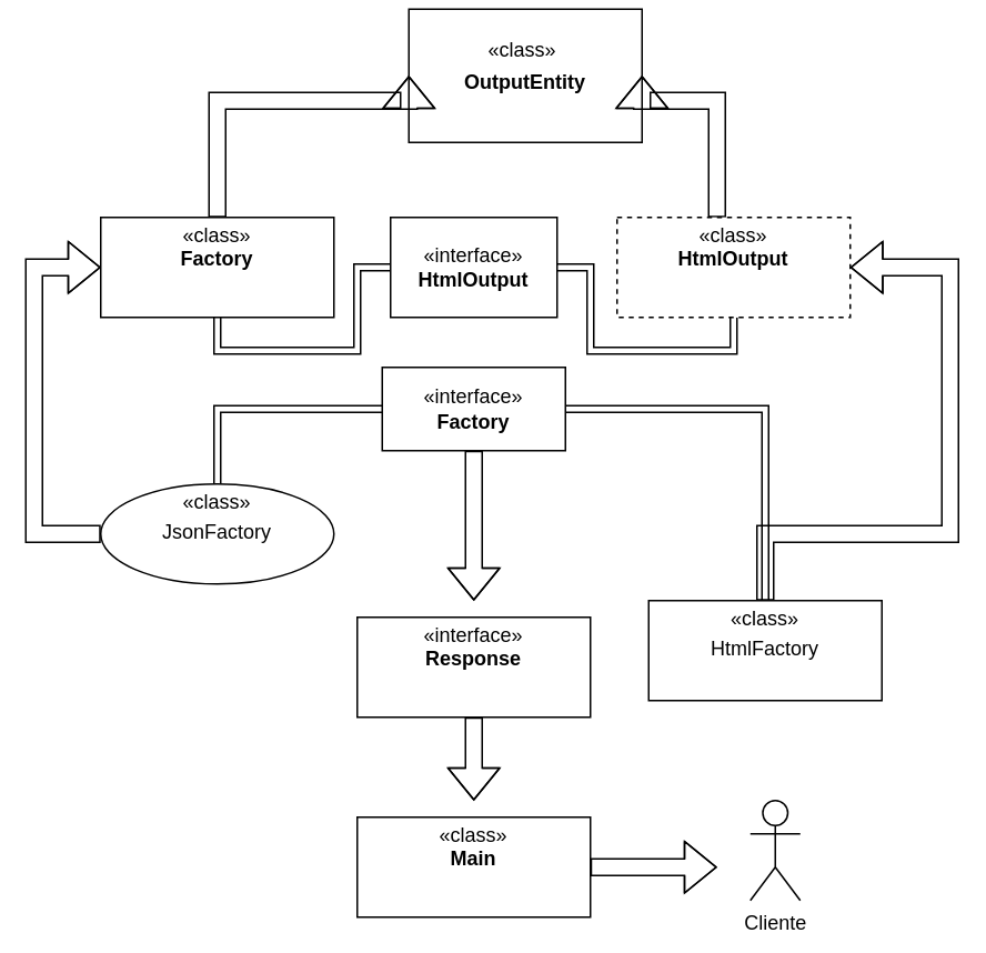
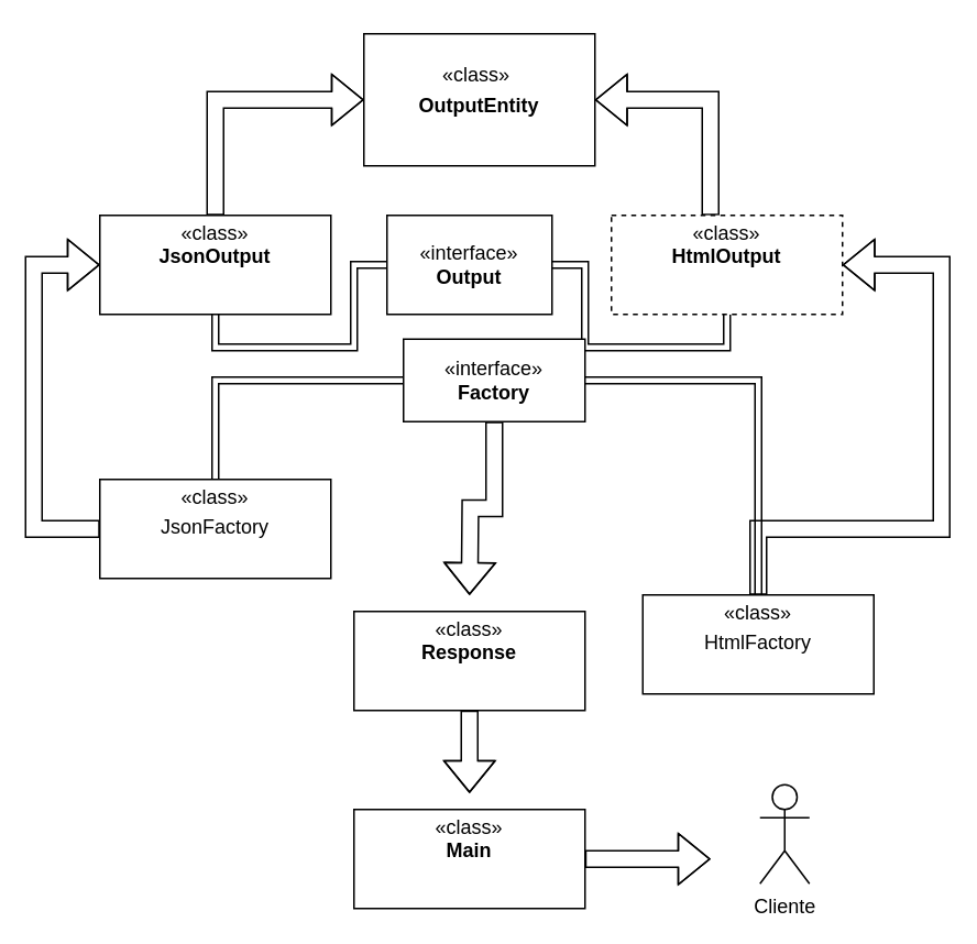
- <mxCell id="5" value="&lt;p style=&quot;margin:0px;margin-top:4px;text-align:center;&quot;&gt;&lt;br&gt;«class»&lt;b&gt;&amp;nbsp;&lt;/b&gt;&lt;/p&gt;&lt;p style=&quot;margin:0px;margin-top:4px;text-align:center;&quot;&gt;&lt;b&gt;OutputEntity&lt;/b&gt;&lt;/p&gt;" style="verticalAlign=top;align=left;overflow=fill;fontSize=12;fontFamily=Helvetica;html=1;whiteSpace=wrap;" vertex="1" parent="1"><mxGeometry x="245" y="5" width="140" height="80" as="geometry" /></mxCell>
+ <mxCell id="5" value="&lt;p style=&quot;margin:0px;margin-top:4px;text-align:center;&quot;&gt;&lt;br&gt;«class»&lt;b&gt;&amp;nbsp;&lt;/b&gt;&lt;/p&gt;&lt;p style=&quot;margin:0px;margin-top:4px;text-align:center;&quot;&gt;&lt;b&gt;OutputEntity&lt;/b&gt;&lt;/p&gt;" style="verticalAlign=top;align=left;overflow=fill;fontSize=12;fontFamily=Helvetica;html=1;whiteSpace=wrap;" vertex="1" parent="1"><mxGeometry x="220" y="20" width="140" height="80" as="geometry" /></mxCell>
- <mxCell id="7" value="&lt;p style=&quot;margin:0px;margin-top:4px;text-align:center;&quot;&gt;«class»&lt;br&gt;&lt;b&gt;Factory&lt;/b&gt;&lt;/p&gt;" style="verticalAlign=top;align=left;overflow=fill;fontSize=12;fontFamily=Helvetica;html=1;whiteSpace=wrap;" vertex="1" parent="1"><mxGeometry x="60" y="130" width="140" height="60" as="geometry" /></mxCell>
+ <mxCell id="7" value="&lt;p style=&quot;margin:0px;margin-top:4px;text-align:center;&quot;&gt;«class»&lt;br&gt;&lt;b&gt;JsonOutput&lt;/b&gt;&lt;/p&gt;" style="verticalAlign=top;align=left;overflow=fill;fontSize=12;fontFamily=Helvetica;html=1;whiteSpace=wrap;" vertex="1" parent="1"><mxGeometry x="60" y="130" width="140" height="60" as="geometry" /></mxCell>
- <mxCell id="4" value="«interface»&lt;br&gt;&lt;b&gt;HtmlOutput&lt;/b&gt;" style="html=1;whiteSpace=wrap;" vertex="1" parent="1"><mxGeometry x="234" y="130" width="100" height="60" as="geometry" /></mxCell>
+ <mxCell id="4" value="«interface»&lt;br&gt;&lt;b&gt;Output&lt;/b&gt;" style="html=1;whiteSpace=wrap;" vertex="1" parent="1"><mxGeometry x="234" y="130" width="100" height="60" as="geometry" /></mxCell>
- <mxCell id="13" value="«interface»&lt;br&gt;&lt;b&gt;Factory&lt;/b&gt;" style="html=1;whiteSpace=wrap;" vertex="1" parent="1"><mxGeometry x="229" y="220" width="110" height="50" as="geometry" /></mxCell>
+ <mxCell id="13" value="«interface»&lt;br&gt;&lt;b&gt;Factory&lt;/b&gt;" style="html=1;whiteSpace=wrap;" vertex="1" parent="1"><mxGeometry x="244" y="205" width="110" height="50" as="geometry" /></mxCell>
- <mxCell id="17" value="&lt;p style=&quot;margin:0px;margin-top:4px;text-align:center;&quot;&gt;«class»&lt;br&gt;&lt;/p&gt;&lt;p style=&quot;margin:0px;margin-top:4px;text-align:center;&quot;&gt;JsonFactory&lt;/p&gt;" style="ellipse;verticalAlign=top;align=left;overflow=fill;fontSize=12;fontFamily=Helvetica;html=1;whiteSpace=wrap;" vertex="1" parent="1"><mxGeometry x="60" y="290" width="140" height="60" as="geometry" /></mxCell>
+ <mxCell id="17" value="&lt;p style=&quot;margin:0px;margin-top:4px;text-align:center;&quot;&gt;«class»&lt;br&gt;&lt;/p&gt;&lt;p style=&quot;margin:0px;margin-top:4px;text-align:center;&quot;&gt;JsonFactory&lt;/p&gt;" style="verticalAlign=top;align=left;overflow=fill;fontSize=12;fontFamily=Helvetica;html=1;whiteSpace=wrap;" vertex="1" parent="1"><mxGeometry x="60" y="290" width="140" height="60" as="geometry" /></mxCell>
- <mxCell id="19" value="&lt;p style=&quot;margin:0px;margin-top:4px;text-align:center;&quot;&gt;«interface»&lt;br&gt;&lt;b&gt;Response&lt;/b&gt;&lt;/p&gt;" style="verticalAlign=top;align=left;overflow=fill;fontSize=12;fontFamily=Helvetica;html=1;whiteSpace=wrap;" vertex="1" parent="1"><mxGeometry x="214" y="370" width="140" height="60" as="geometry" /></mxCell>
+ <mxCell id="19" value="&lt;p style=&quot;margin:0px;margin-top:4px;text-align:center;&quot;&gt;«class»&lt;br&gt;&lt;b&gt;Response&lt;/b&gt;&lt;/p&gt;" style="verticalAlign=top;align=left;overflow=fill;fontSize=12;fontFamily=Helvetica;html=1;whiteSpace=wrap;" vertex="1" parent="1"><mxGeometry x="214" y="370" width="140" height="60" as="geometry" /></mxCell>
- <mxCell id="22" value="Cliente" style="shape=umlActor;verticalLabelPosition=bottom;verticalAlign=top;html=1;" vertex="1" parent="1"><mxGeometry x="450" y="480" width="30" height="60" as="geometry" /></mxCell>
+ <mxCell id="22" value="Cliente" style="shape=umlActor;verticalLabelPosition=bottom;verticalAlign=top;html=1;" vertex="1" parent="1"><mxGeometry x="460" y="475" width="30" height="60" as="geometry" /></mxCell>
